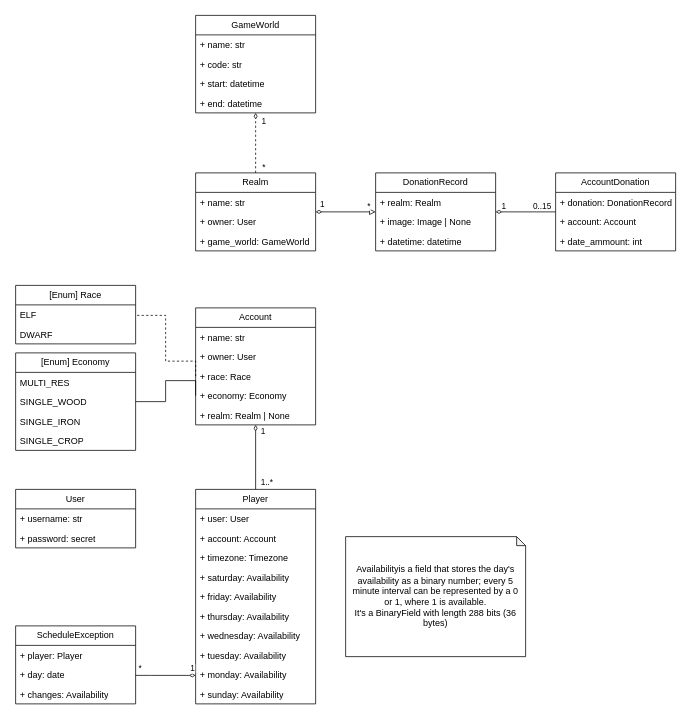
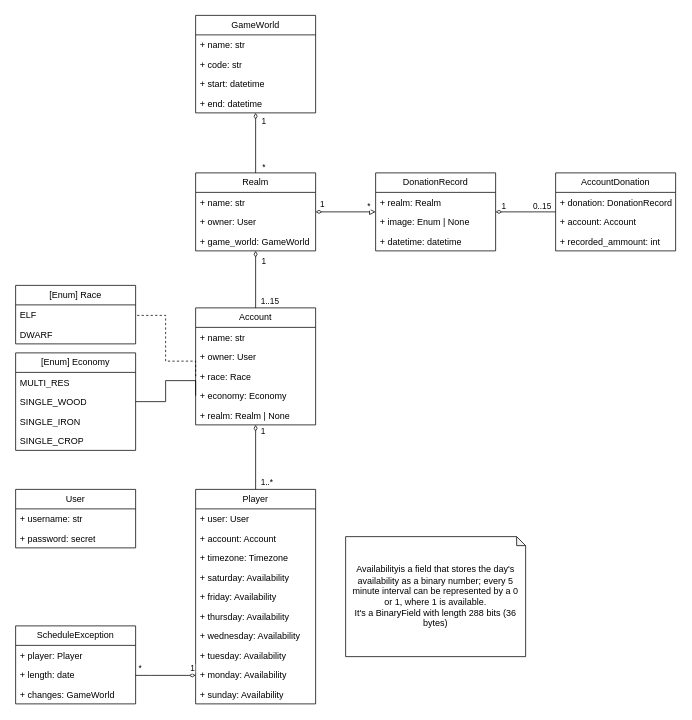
- <mxCell id="5" style="edgeStyle=orthogonalEdgeStyle;rounded=0;orthogonalLoop=1;jettySize=auto;html=1;startArrow=none;startFill=0;endArrow=diamondThin;endFill=0;dashed=1;" edge="1" parent="1" source="8" target="12"><mxGeometry relative="1" as="geometry" /></mxCell>
+ <mxCell id="5" style="edgeStyle=orthogonalEdgeStyle;rounded=0;orthogonalLoop=1;jettySize=auto;html=1;startArrow=none;startFill=0;endArrow=diamondThin;endFill=0;" edge="1" parent="1" source="8" target="12"><mxGeometry relative="1" as="geometry" /></mxCell>
- <mxCell id="59" value="+ image: Image | None" style="text;strokeColor=none;fillColor=none;align=left;verticalAlign=top;spacingLeft=4;spacingRight=4;overflow=hidden;rotatable=0;points=[[0,0.5],[1,0.5]];portConstraint=eastwest;whiteSpace=wrap;html=1;" vertex="1" parent="57"><mxGeometry y="52" width="160" height="26" as="geometry" /></mxCell>
+ <mxCell id="59" value="+ image: Enum | None" style="text;strokeColor=none;fillColor=none;align=left;verticalAlign=top;spacingLeft=4;spacingRight=4;overflow=hidden;rotatable=0;points=[[0,0.5],[1,0.5]];portConstraint=eastwest;whiteSpace=wrap;html=1;" vertex="1" parent="57"><mxGeometry y="52" width="160" height="26" as="geometry" /></mxCell>
- <mxCell id="64" value="+ date_ammount: int" style="text;strokeColor=none;fillColor=none;align=left;verticalAlign=top;spacingLeft=4;spacingRight=4;overflow=hidden;rotatable=0;points=[[0,0.5],[1,0.5]];portConstraint=eastwest;whiteSpace=wrap;html=1;" vertex="1" parent="61"><mxGeometry y="78" width="160" height="26" as="geometry" /></mxCell>
+ <mxCell id="64" value="+ recorded_ammount: int" style="text;strokeColor=none;fillColor=none;align=left;verticalAlign=top;spacingLeft=4;spacingRight=4;overflow=hidden;rotatable=0;points=[[0,0.5],[1,0.5]];portConstraint=eastwest;whiteSpace=wrap;html=1;" vertex="1" parent="61"><mxGeometry y="78" width="160" height="26" as="geometry" /></mxCell>
+ <mxCell id="17" style="edgeStyle=orthogonalEdgeStyle;rounded=0;orthogonalLoop=1;jettySize=auto;html=1;endArrow=diamondThin;endFill=0;" edge="1" parent="1" source="21" target="8"><mxGeometry relative="1" as="geometry" /></mxCell>
+ <mxCell id="18" value="1" style="edgeLabel;html=1;align=center;verticalAlign=middle;resizable=0;points=[];" vertex="1" connectable="0" parent="17"><mxGeometry x="0.665" y="2" relative="1" as="geometry"><mxPoint x="12" as="offset" /></mxGeometry></mxCell>
+ <mxCell id="19" value="1..15" style="edgeLabel;html=1;align=center;verticalAlign=middle;resizable=0;points=[];" vertex="1" connectable="0" parent="17"><mxGeometry x="-0.855" relative="1" as="geometry"><mxPoint x="18" y="-4" as="offset" /></mxGeometry></mxCell>
- <mxCell id="51" value="+ day: date" style="text;strokeColor=none;fillColor=none;align=left;verticalAlign=top;spacingLeft=4;spacingRight=4;overflow=hidden;rotatable=0;points=[[0,0.5],[1,0.5]];portConstraint=eastwest;whiteSpace=wrap;html=1;" vertex="1" parent="49"><mxGeometry y="52" width="160" height="26" as="geometry" /></mxCell>
+ <mxCell id="51" value="+ length: date" style="text;strokeColor=none;fillColor=none;align=left;verticalAlign=top;spacingLeft=4;spacingRight=4;overflow=hidden;rotatable=0;points=[[0,0.5],[1,0.5]];portConstraint=eastwest;whiteSpace=wrap;html=1;" vertex="1" parent="49"><mxGeometry y="52" width="160" height="26" as="geometry" /></mxCell>
- <mxCell id="52" value="+ changes: Availability" style="text;strokeColor=none;fillColor=none;align=left;verticalAlign=top;spacingLeft=4;spacingRight=4;overflow=hidden;rotatable=0;points=[[0,0.5],[1,0.5]];portConstraint=eastwest;whiteSpace=wrap;html=1;" vertex="1" parent="49"><mxGeometry y="78" width="160" height="26" as="geometry" /></mxCell>
+ <mxCell id="52" value="+ changes: GameWorld" style="text;strokeColor=none;fillColor=none;align=left;verticalAlign=top;spacingLeft=4;spacingRight=4;overflow=hidden;rotatable=0;points=[[0,0.5],[1,0.5]];portConstraint=eastwest;whiteSpace=wrap;html=1;" vertex="1" parent="49"><mxGeometry y="78" width="160" height="26" as="geometry" /></mxCell>
